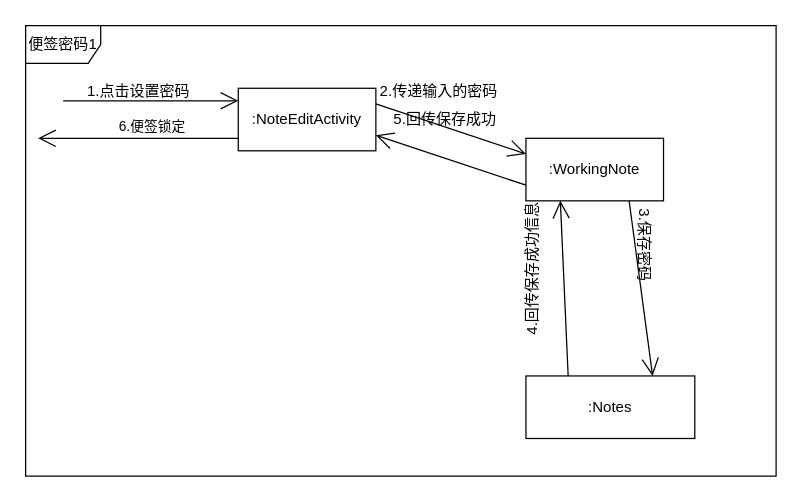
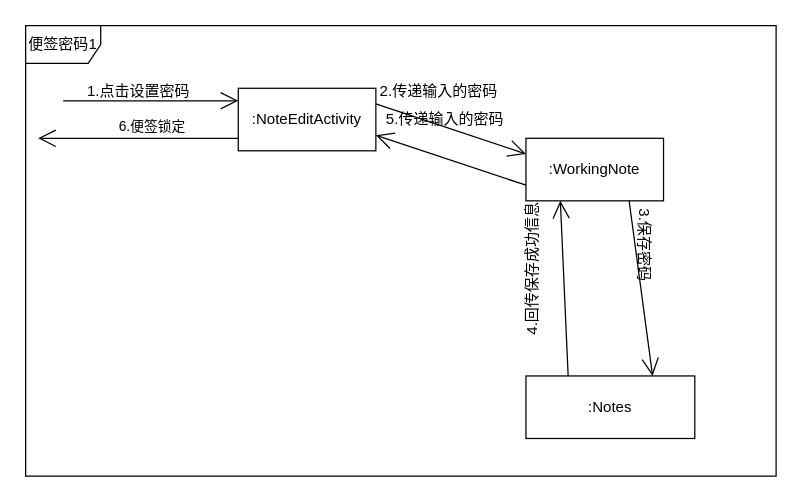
- <mxCell id="17" value="5.回传保存成功" style="text;html=1;align=center;verticalAlign=middle;resizable=0;points=[];autosize=1;strokeColor=none;fillColor=none;" parent="1" vertex="1"><mxGeometry x="300" y="80" width="110" height="30" as="geometry" /></mxCell>
+ <mxCell id="17" value="5.传递输入的密码" style="text;html=1;align=center;verticalAlign=middle;resizable=0;points=[];autosize=1;strokeColor=none;fillColor=none;" parent="1" vertex="1"><mxGeometry x="300" y="80" width="110" height="30" as="geometry" /></mxCell>
